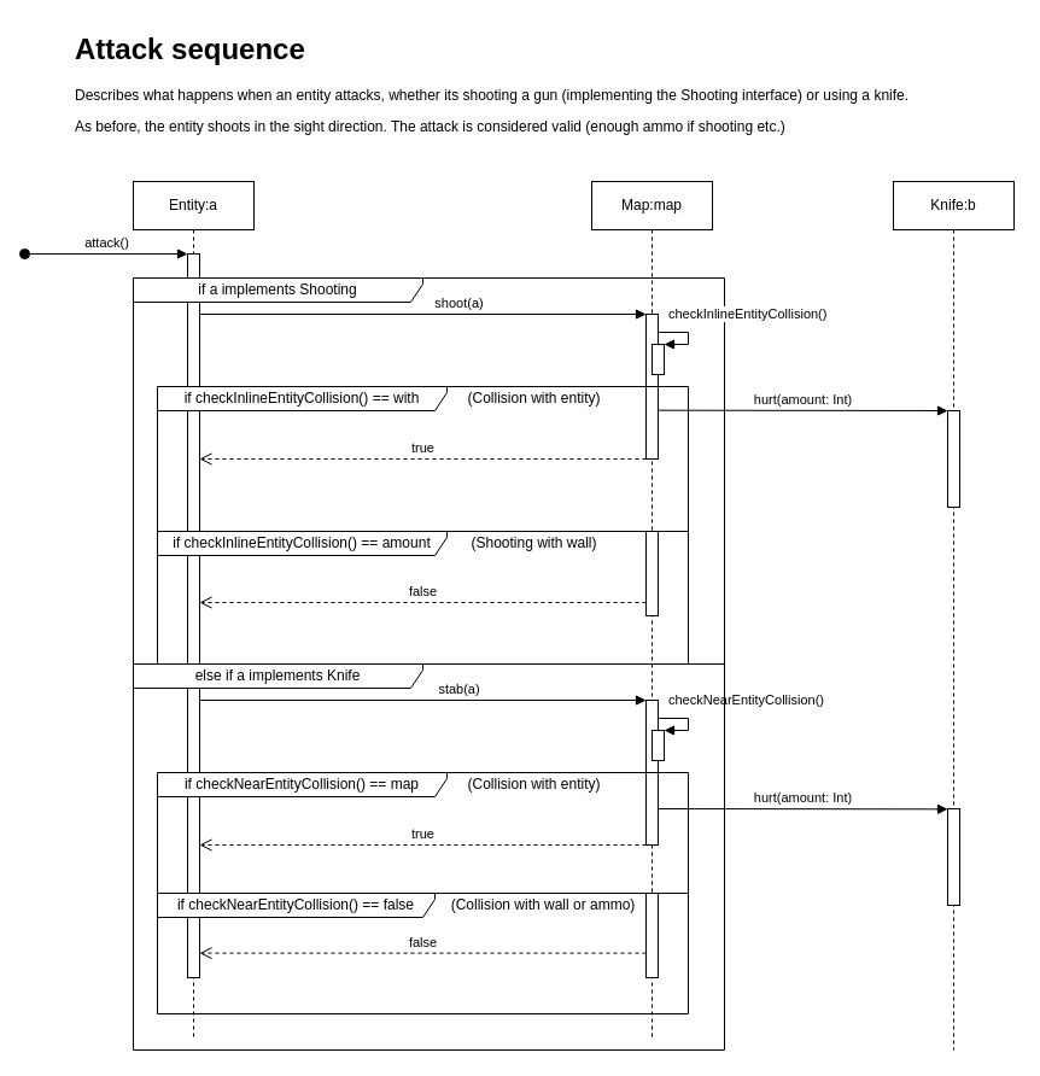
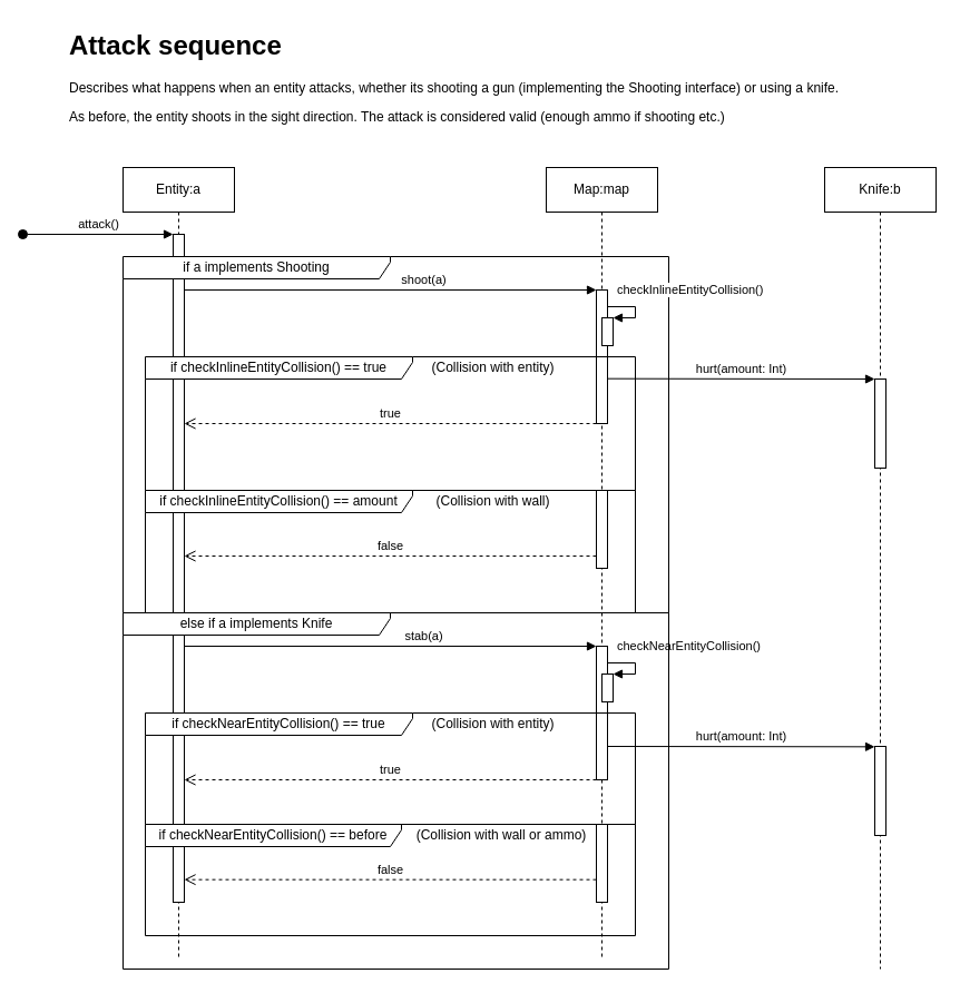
- <mxCell id="15" value="if checkInlineEntityCollision() == with" style="shape=umlFrame;whiteSpace=wrap;html=1;pointerEvents=0;width=240;height=20;" vertex="1" parent="1"><mxGeometry x="130" y="320" width="440" height="120" as="geometry" /></mxCell>
+ <mxCell id="15" value="if checkInlineEntityCollision() == true" style="shape=umlFrame;whiteSpace=wrap;html=1;pointerEvents=0;width=240;height=20;" vertex="1" parent="1"><mxGeometry x="130" y="320" width="440" height="120" as="geometry" /></mxCell>
- <mxCell id="18" value="(Shooting with wall)" style="text;html=1;align=center;verticalAlign=middle;whiteSpace=wrap;rounded=0;" vertex="1" parent="1"><mxGeometry x="370" y="440" width="145" height="20" as="geometry" /></mxCell>
+ <mxCell id="18" value="(Collision with wall)" style="text;html=1;align=center;verticalAlign=middle;whiteSpace=wrap;rounded=0;" vertex="1" parent="1"><mxGeometry x="370" y="440" width="145" height="20" as="geometry" /></mxCell>
- <mxCell id="28" value="if checkNearEntityCollision() == map" style="shape=umlFrame;whiteSpace=wrap;html=1;pointerEvents=0;width=240;height=20;" vertex="1" parent="1"><mxGeometry x="130" y="640" width="440" height="100" as="geometry" /></mxCell>
+ <mxCell id="28" value="if checkNearEntityCollision() == true" style="shape=umlFrame;whiteSpace=wrap;html=1;pointerEvents=0;width=240;height=20;" vertex="1" parent="1"><mxGeometry x="130" y="640" width="440" height="100" as="geometry" /></mxCell>
- <mxCell id="32" value="if checkNearEntityCollision() == false" style="shape=umlFrame;whiteSpace=wrap;html=1;pointerEvents=0;width=230;height=20;" vertex="1" parent="1"><mxGeometry x="130" y="740" width="440" height="100" as="geometry" /></mxCell>
+ <mxCell id="32" value="if checkNearEntityCollision() == before" style="shape=umlFrame;whiteSpace=wrap;html=1;pointerEvents=0;width=230;height=20;" vertex="1" parent="1"><mxGeometry x="130" y="740" width="440" height="100" as="geometry" /></mxCell>
